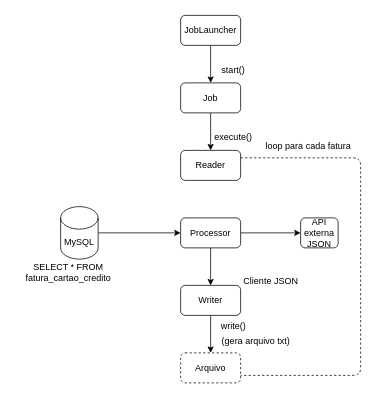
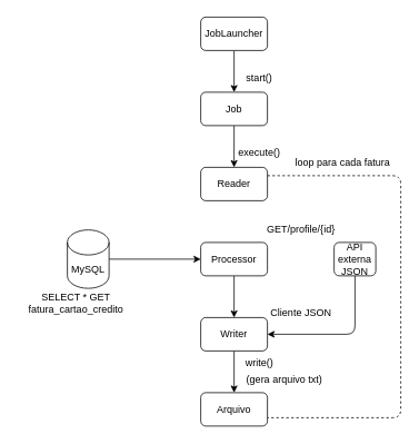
+ <mxCell id="18" value="GET/profile/{id}" style="text;html=1;align=center;verticalAlign=middle;resizable=0;points=[];autosize=1;strokeColor=none;fillColor=none;" vertex="1" parent="1"><mxGeometry x="310" y="260" width="100" height="30" as="geometry" /></mxCell>
- <mxCell id="8" value="" style="edgeStyle=none;html=1;" edge="1" parent="1" source="9" target="17"><mxGeometry relative="1" as="geometry" /></mxCell>
- <mxCell id="24" value="SELECT * FROM&lt;br&gt;fatura_cartao_credito" style="text;html=1;align=center;verticalAlign=middle;resizable=0;points=[];autosize=1;strokeColor=none;fillColor=none;" vertex="1" parent="1"><mxGeometry x="20" y="343" width="140" height="40" as="geometry" /></mxCell>
+ <mxCell id="24" value="SELECT * GET&lt;br&gt;fatura_cartao_credito" style="text;html=1;align=center;verticalAlign=middle;resizable=0;points=[];autosize=1;strokeColor=none;fillColor=none;" vertex="1" parent="1"><mxGeometry x="20" y="343" width="140" height="40" as="geometry" /></mxCell>
+ <mxCell id="16" style="edgeStyle=none;html=1;entryX=1;entryY=0.5;entryDx=0;entryDy=0;" edge="1" parent="1" source="17" target="11"><mxGeometry relative="1" as="geometry"><Array as="points"><mxPoint x="425" y="400" /></Array></mxGeometry></mxCell>
- <mxCell id="12" value="Arquivo" style="rounded=1;whiteSpace=wrap;html=1;dashed=1;" vertex="1" parent="1"><mxGeometry x="240" y="470" width="80" height="40" as="geometry" /></mxCell>
+ <mxCell id="12" value="Arquivo" style="rounded=1;whiteSpace=wrap;html=1;" vertex="1" parent="1"><mxGeometry x="240" y="470" width="80" height="40" as="geometry" /></mxCell>
